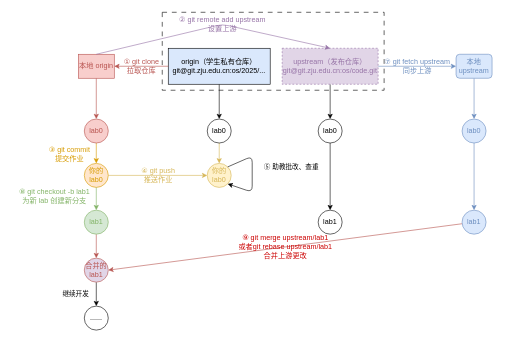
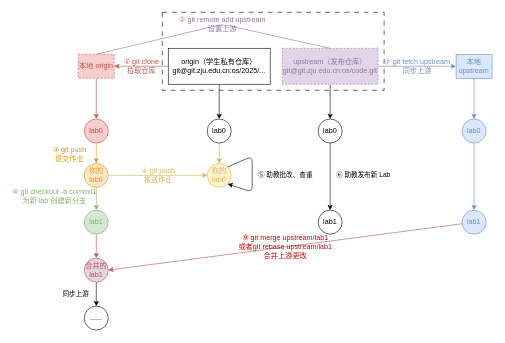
- <mxCell id="29" value="&lt;span style=&quot;color: rgb(150, 115, 166); font-size: 12px;&quot;&gt;② git remote add upstream&lt;/span&gt;&lt;div&gt;&lt;span style=&quot;color: rgb(150, 115, 166); font-size: 12px;&quot;&gt;设置上游&lt;/span&gt;&lt;/div&gt;" style="endArrow=classic;html=1;rounded=1;strokeColor=#9673a6;align=center;verticalAlign=middle;fontFamily=Helvetica;fontSize=11;fontColor=default;labelBackgroundColor=none;exitX=0.5;exitY=0;exitDx=0;exitDy=0;entryX=0.5;entryY=0;entryDx=0;entryDy=0;fillColor=#e1d5e7;" parent="1" source="17" target="7" edge="1"><mxGeometry x="0.079" width="50" height="50" relative="1" as="geometry"><mxPoint x="60" y="140" as="sourcePoint" /><mxPoint x="110" y="90" as="targetPoint" /><Array as="points"><mxPoint x="370" y="40" /></Array><mxPoint as="offset" /></mxGeometry></mxCell>
+ <mxCell id="29" value="&lt;span style=&quot;color: rgb(150, 115, 166); font-size: 12px;&quot;&gt;② git remote add upstream&lt;/span&gt;&lt;div&gt;&lt;span style=&quot;color: rgb(150, 115, 166); font-size: 12px;&quot;&gt;设置上游&lt;/span&gt;&lt;/div&gt;" style="endArrow=none;html=1;rounded=1;strokeColor=#9673a6;align=center;verticalAlign=middle;fontFamily=Helvetica;fontSize=11;fontColor=default;labelBackgroundColor=none;exitX=0.5;exitY=0;exitDx=0;exitDy=0;entryX=0.5;entryY=0;entryDx=0;entryDy=0;fillColor=#e1d5e7;" parent="1" source="17" target="7" edge="1"><mxGeometry x="0.079" width="50" height="50" relative="1" as="geometry"><mxPoint x="60" y="140" as="sourcePoint" /><mxPoint x="110" y="90" as="targetPoint" /><Array as="points"><mxPoint x="370" y="40" /></Array><mxPoint as="offset" /></mxGeometry></mxCell>
- <mxCell id="17" value="本地 origin" style="rounded=0;whiteSpace=wrap;html=1;fillColor=#f8cecc;strokeColor=#b85450;fontColor=#B85450;" parent="1" vertex="1"><mxGeometry x="130" y="90" width="60" height="40" as="geometry" /></mxCell>
+ <mxCell id="17" value="本地 origin" style="rounded=0;whiteSpace=wrap;html=1;fillColor=#f8cecc;strokeColor=#b85450;fontColor=#B85450;dashed=1;" parent="1" vertex="1"><mxGeometry x="130" y="90" width="60" height="40" as="geometry" /></mxCell>
- <mxCell id="4" value="origin（学生私有仓库）&lt;div&gt;git@git.zju.edu.cn:os/2025/...&lt;/div&gt;" style="rounded=0;whiteSpace=wrap;html=1;fillColor=#dae8fc;" parent="1" vertex="1"><mxGeometry x="280" y="80" width="170" height="60" as="geometry" /></mxCell>
+ <mxCell id="4" value="origin（学生私有仓库）&lt;div&gt;git@git.zju.edu.cn:os/2025/...&lt;/div&gt;" style="rounded=0;whiteSpace=wrap;html=1;" parent="1" vertex="1"><mxGeometry x="280" y="80" width="170" height="60" as="geometry" /></mxCell>
- <mxCell id="31" value="本地 upstream" style="whiteSpace=wrap;html=1;fillColor=#dae8fc;strokeColor=#6c8ebf;fontColor=#6C8EBF;rounded=1;" parent="1" vertex="1"><mxGeometry x="760" y="90" width="60" height="40" as="geometry" /></mxCell>
+ <mxCell id="31" value="本地 upstream" style="rounded=0;whiteSpace=wrap;html=1;fillColor=#dae8fc;strokeColor=#6c8ebf;fontColor=#6C8EBF;" parent="1" vertex="1"><mxGeometry x="760" y="90" width="60" height="40" as="geometry" /></mxCell>
- <mxCell id="23" value="&lt;font style=&quot;color: rgb(215, 155, 0);&quot;&gt;③ git commit&lt;/font&gt;&lt;div&gt;&lt;font style=&quot;color: rgb(215, 155, 0);&quot;&gt;提交作业&lt;/font&gt;&lt;/div&gt;" style="text;html=1;align=center;verticalAlign=middle;resizable=0;points=[];autosize=1;strokeColor=none;fillColor=none;fontColor=#D79B00;" parent="1" vertex="1"><mxGeometry x="70" y="237" width="90" height="40" as="geometry" /></mxCell>
+ <mxCell id="23" value="&lt;font style=&quot;color: rgb(215, 155, 0);&quot;&gt;③ git push&lt;/font&gt;&lt;div&gt;&lt;font style=&quot;color: rgb(215, 155, 0);&quot;&gt;提交作业&lt;/font&gt;&lt;/div&gt;" style="text;html=1;align=center;verticalAlign=middle;resizable=0;points=[];autosize=1;strokeColor=none;fillColor=none;fontColor=#D79B00;" parent="1" vertex="1"><mxGeometry x="70" y="237" width="90" height="40" as="geometry" /></mxCell>
- <mxCell id="28" value="⑤ 助教批改、查重" style="text;html=1;align=center;verticalAlign=middle;resizable=0;points=[];autosize=1;strokeColor=none;fillColor=none;fontFamily=Helvetica;fontSize=11;fontColor=default;labelBackgroundColor=default;" parent="1" vertex="1"><mxGeometry x="430" y="262" width="110" height="30" as="geometry" /></mxCell>
+ <mxCell id="28" value="⑤ 助教批改、查重" style="text;html=1;align=center;verticalAlign=middle;resizable=0;points=[];autosize=1;strokeColor=none;fillColor=none;fontFamily=Helvetica;fontSize=11;fontColor=default;labelBackgroundColor=default;" parent="1" vertex="1"><mxGeometry x="420" y="277" width="110" height="30" as="geometry" /></mxCell>
+ <mxCell id="35" value="⑥ 助教发布新 Lab" style="text;html=1;align=center;verticalAlign=middle;resizable=0;points=[];autosize=1;strokeColor=none;fillColor=none;fontFamily=Helvetica;fontSize=11;fontColor=default;labelBackgroundColor=default;" parent="1" vertex="1"><mxGeometry x="550" y="277" width="110" height="30" as="geometry" /></mxCell>
- <mxCell id="26" value="&lt;font style=&quot;color: rgb(130, 179, 102);&quot;&gt;⑧ git checkout -b lab1&lt;/font&gt;&lt;div&gt;&lt;font style=&quot;color: rgb(130, 179, 102);&quot;&gt;为新 lab 创建新分支&lt;/font&gt;&lt;/div&gt;" style="text;html=1;align=center;verticalAlign=middle;resizable=0;points=[];autosize=1;strokeColor=none;fillColor=none;fontColor=#82B366;" parent="1" vertex="1"><mxGeometry x="20" y="307" width="140" height="40" as="geometry" /></mxCell>
+ <mxCell id="26" value="&lt;font style=&quot;color: rgb(130, 179, 102);&quot;&gt;⑧ git checkout -b commit1&lt;/font&gt;&lt;div&gt;&lt;font style=&quot;color: rgb(130, 179, 102);&quot;&gt;为新 lab 创建新分支&lt;/font&gt;&lt;/div&gt;" style="text;html=1;align=center;verticalAlign=middle;resizable=0;points=[];autosize=1;strokeColor=none;fillColor=none;fontColor=#82B366;" parent="1" vertex="1"><mxGeometry x="20" y="307" width="140" height="40" as="geometry" /></mxCell>
- <mxCell id="39" value="继续开发" style="text;html=1;align=center;verticalAlign=middle;whiteSpace=wrap;rounded=0;fontFamily=Helvetica;fontSize=11;fontColor=default;labelBackgroundColor=default;" parent="1" vertex="1"><mxGeometry x="96" y="474" width="60" height="30" as="geometry" /></mxCell>
+ <mxCell id="39" value="同步上游" style="text;html=1;align=center;verticalAlign=middle;whiteSpace=wrap;rounded=0;fontFamily=Helvetica;fontSize=11;fontColor=default;labelBackgroundColor=default;" parent="1" vertex="1"><mxGeometry x="96" y="474" width="60" height="30" as="geometry" /></mxCell>
